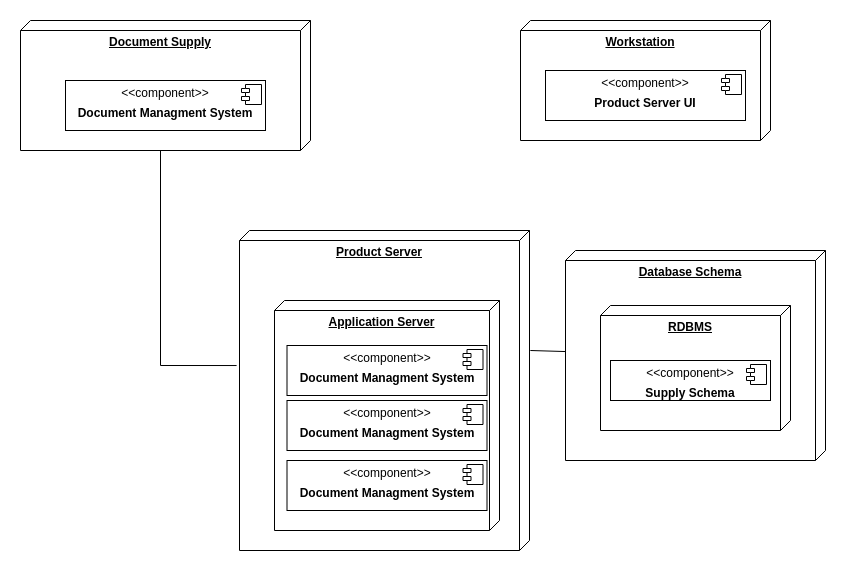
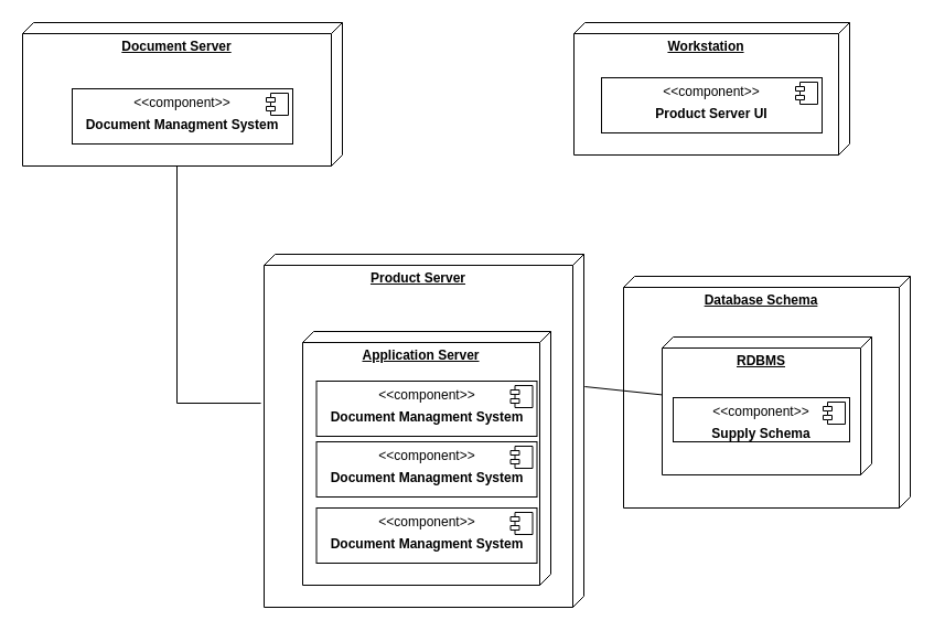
- <mxCell id="2" value="&lt;b&gt;Document Supply&lt;/b&gt;" style="verticalAlign=top;align=center;spacingTop=8;spacingLeft=2;spacingRight=12;shape=cube;size=10;direction=south;fontStyle=4;html=1;whiteSpace=wrap;" vertex="1" parent="1"><mxGeometry x="20" y="20" width="290" height="130" as="geometry" /></mxCell>
+ <mxCell id="2" value="&lt;b&gt;Document Server&lt;/b&gt;" style="verticalAlign=top;align=center;spacingTop=8;spacingLeft=2;spacingRight=12;shape=cube;size=10;direction=south;fontStyle=4;html=1;whiteSpace=wrap;" vertex="1" parent="1"><mxGeometry x="20" y="20" width="290" height="130" as="geometry" /></mxCell>
- <mxCell id="21" value="" style="endArrow=none;html=1;rounded=0;exitX=0.375;exitY=-0.003;exitDx=0;exitDy=0;exitPerimeter=0;" edge="1" parent="1" source="5" target="17"><mxGeometry width="50" height="50" relative="1" as="geometry"><mxPoint x="560" y="200" as="sourcePoint" /><mxPoint x="610" y="150" as="targetPoint" /></mxGeometry></mxCell>
+ <mxCell id="21" value="" style="endArrow=none;html=1;rounded=0;exitX=0.375;exitY=-0.003;exitDx=0;exitDy=0;exitPerimeter=0;" edge="1" parent="1" source="5" target="18"><mxGeometry width="50" height="50" relative="1" as="geometry"><mxPoint x="560" y="200" as="sourcePoint" /><mxPoint x="610" y="150" as="targetPoint" /></mxGeometry></mxCell>
